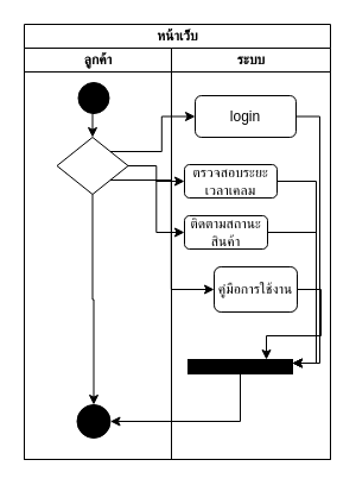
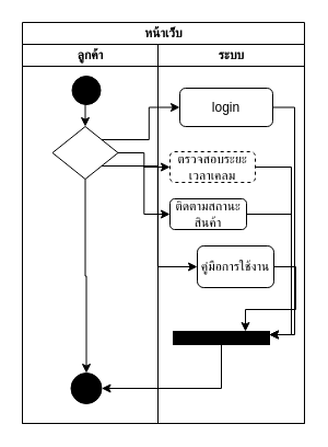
- <mxCell id="17" value="ตรวจสอบระยะเวลาเคลม" style="rounded=1;whiteSpace=wrap;html=1;fillColor=#FFFFFF;gradientColor=none;" vertex="1" parent="9"><mxGeometry x="11" y="98" width="78" height="28" as="geometry" /></mxCell>
+ <mxCell id="17" value="ตรวจสอบระยะเวลาเคลม" style="rounded=1;whiteSpace=wrap;html=1;fillColor=#FFFFFF;gradientColor=none;dashed=1;" vertex="1" parent="9"><mxGeometry x="11" y="98" width="78" height="28" as="geometry" /></mxCell>
